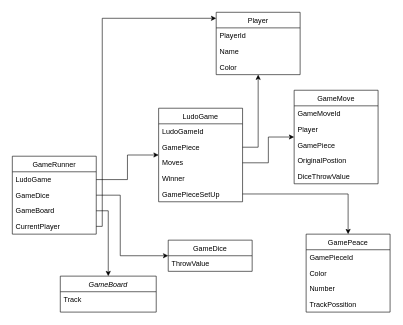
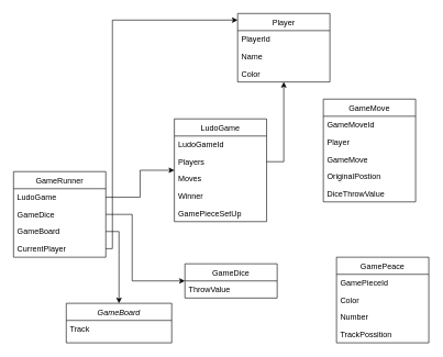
- <mxCell id="9" value="GamePiece&#10;&#10;GamePiece" style="text;strokeColor=none;fillColor=none;align=left;verticalAlign=top;spacingLeft=4;spacingRight=4;overflow=hidden;rotatable=0;points=[[0,0.5],[1,0.5]];portConstraint=eastwest;" vertex="1" parent="6"><mxGeometry y="78" width="140" height="26" as="geometry" /></mxCell>
+ <mxCell id="9" value="GameMove&#10;&#10;GamePiece" style="text;strokeColor=none;fillColor=none;align=left;verticalAlign=top;spacingLeft=4;spacingRight=4;overflow=hidden;rotatable=0;points=[[0,0.5],[1,0.5]];portConstraint=eastwest;" vertex="1" parent="6"><mxGeometry y="78" width="140" height="26" as="geometry" /></mxCell>
- <mxCell id="19" value="GamePiece" style="text;strokeColor=none;fillColor=none;align=left;verticalAlign=top;spacingLeft=4;spacingRight=4;overflow=hidden;rotatable=0;points=[[0,0.5],[1,0.5]];portConstraint=eastwest;" vertex="1" parent="17"><mxGeometry y="52" width="140" height="26" as="geometry" /></mxCell>
+ <mxCell id="19" value="Players" style="text;strokeColor=none;fillColor=none;align=left;verticalAlign=top;spacingLeft=4;spacingRight=4;overflow=hidden;rotatable=0;points=[[0,0.5],[1,0.5]];portConstraint=eastwest;" vertex="1" parent="17"><mxGeometry y="52" width="140" height="26" as="geometry" /></mxCell>
- <mxCell id="35" style="edgeStyle=orthogonalEdgeStyle;rounded=0;orthogonalLoop=1;jettySize=auto;html=1;" edge="1" parent="1" source="20" target="6"><mxGeometry relative="1" as="geometry" /></mxCell>
- <mxCell id="34" style="edgeStyle=orthogonalEdgeStyle;rounded=0;orthogonalLoop=1;jettySize=auto;html=1;" edge="1" parent="1" source="22" target="12"><mxGeometry relative="1" as="geometry" /></mxCell>
